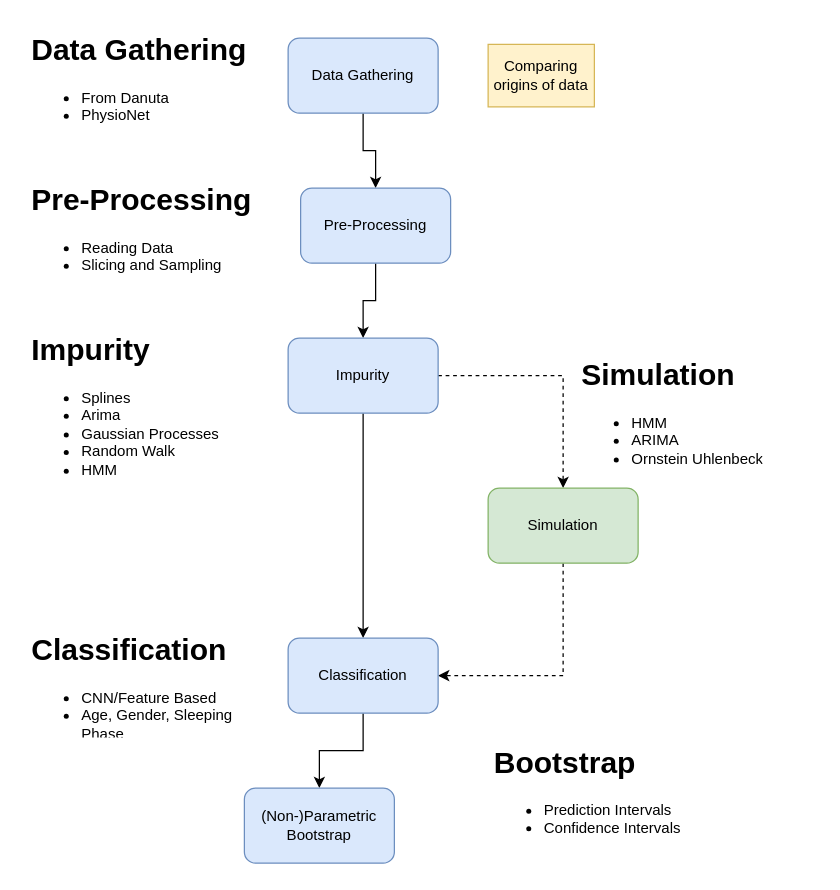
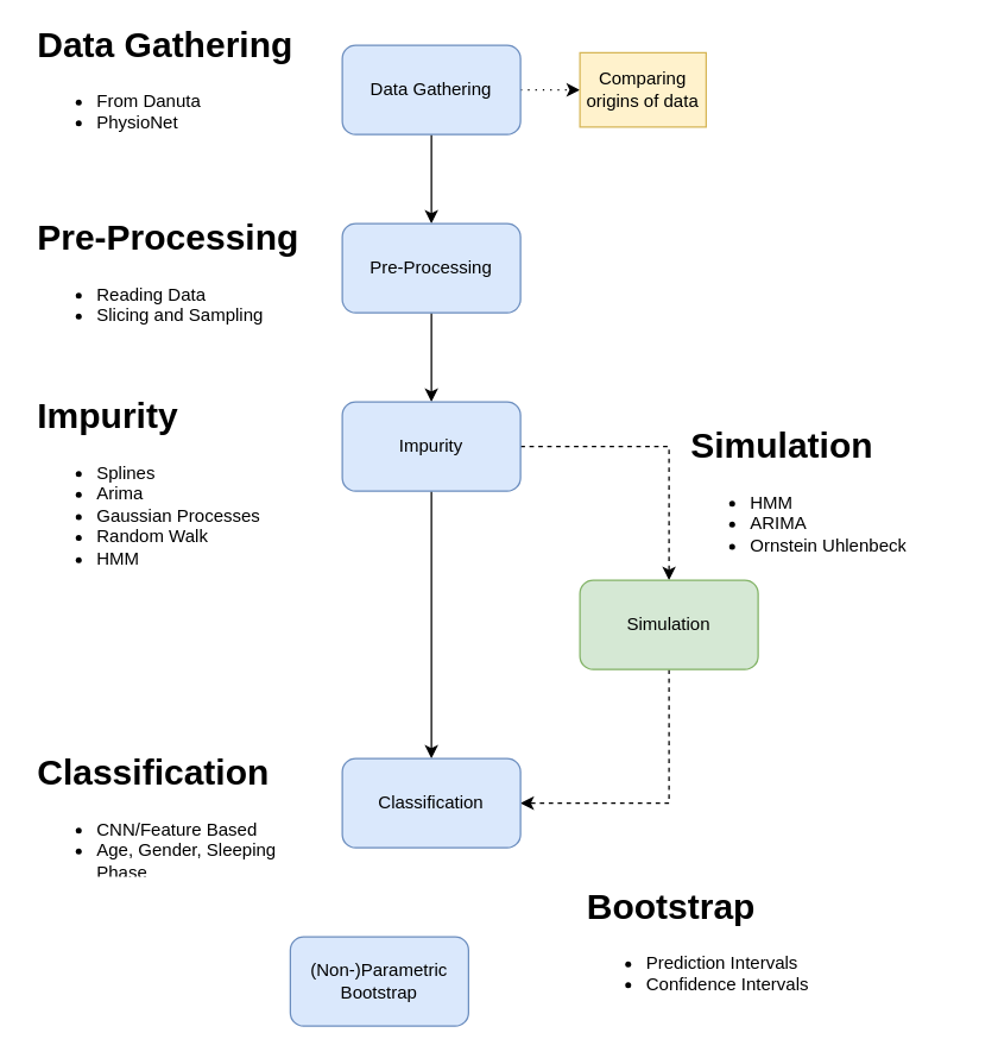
- <mxCell id="15" value="&lt;h1&gt;Data Gathering&lt;/h1&gt;&lt;div&gt;&lt;ul&gt;&lt;li&gt;From Danuta&lt;/li&gt;&lt;li&gt;PhysioNet&lt;br&gt;&lt;/li&gt;&lt;/ul&gt;&lt;/div&gt;" style="text;html=1;spacing=5;spacingTop=-20;whiteSpace=wrap;overflow=hidden;rounded=0;" vertex="1" parent="1"><mxGeometry x="20" y="20" width="190" height="80" as="geometry" /></mxCell>
+ <mxCell id="15" value="&lt;h1&gt;Data Gathering&lt;/h1&gt;&lt;div&gt;&lt;ul&gt;&lt;li&gt;From Danuta&lt;/li&gt;&lt;li&gt;PhysioNet&lt;br&gt;&lt;/li&gt;&lt;/ul&gt;&lt;/div&gt;" style="text;html=1;spacing=5;spacingTop=-20;whiteSpace=wrap;overflow=hidden;rounded=0;" vertex="1" parent="1"><mxGeometry x="20" y="10" width="190" height="80" as="geometry" /></mxCell>
+ <mxCell id="3" value="" style="edgeStyle=orthogonalEdgeStyle;rounded=0;orthogonalLoop=1;jettySize=auto;html=1;dashed=1;dashPattern=1 4;" edge="1" parent="1" source="4" target="21"><mxGeometry relative="1" as="geometry" /></mxCell>
- <mxCell id="6" value="Pre-Processing" style="rounded=1;whiteSpace=wrap;html=1;fillColor=#dae8fc;strokeColor=#6c8ebf;" vertex="1" parent="1"><mxGeometry x="240" y="150" width="120" height="60" as="geometry" /></mxCell>
+ <mxCell id="6" value="Pre-Processing" style="rounded=1;whiteSpace=wrap;html=1;fillColor=#dae8fc;strokeColor=#6c8ebf;" vertex="1" parent="1"><mxGeometry x="230" y="150" width="120" height="60" as="geometry" /></mxCell>
- <mxCell id="12" value="" style="edgeStyle=orthogonalEdgeStyle;rounded=0;orthogonalLoop=1;jettySize=auto;html=1;" edge="1" parent="1" source="13" target="14"><mxGeometry relative="1" as="geometry" /></mxCell>
